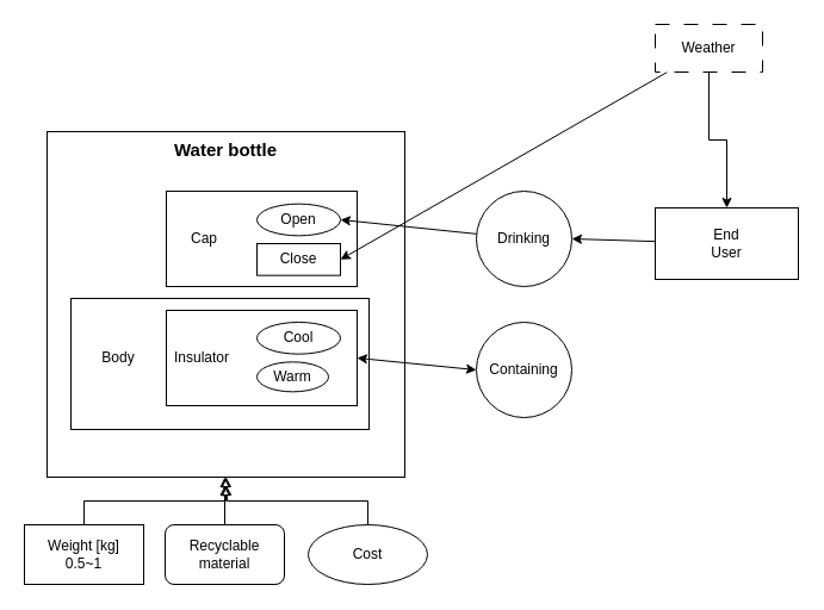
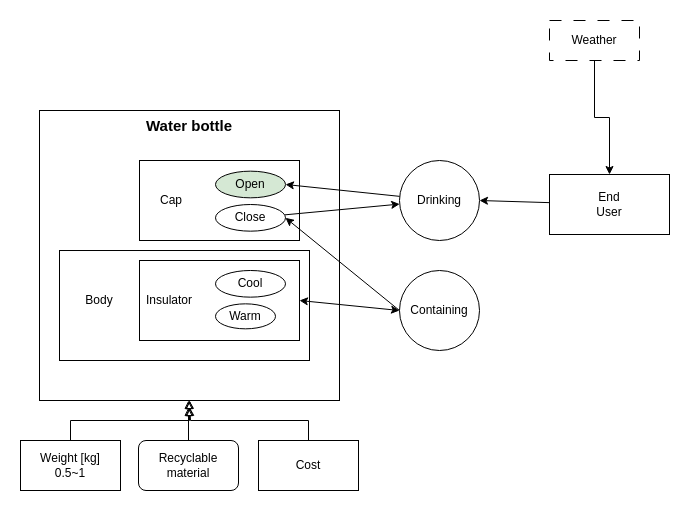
- <mxCell id="8" style="rounded=0;orthogonalLoop=1;jettySize=auto;html=1;exitX=1;exitY=0.5;exitDx=0;exitDy=0;startArrow=classic;startFill=1;endArrow=none;endFill=0;" edge="1" parent="1" source="9" target="29"><mxGeometry relative="1" as="geometry" /></mxCell>
+ <mxCell id="8" style="rounded=0;orthogonalLoop=1;jettySize=auto;html=1;exitX=1;exitY=0.5;exitDx=0;exitDy=0;entryX=0;entryY=0.5;entryDx=0;entryDy=0;startArrow=classic;startFill=1;endArrow=none;endFill=0;" edge="1" parent="1" source="9" target="18"><mxGeometry relative="1" as="geometry" /></mxCell>
- <mxCell id="6" value="Open" style="ellipse;whiteSpace=wrap;html=1;" vertex="1" parent="1"><mxGeometry x="215" y="170.66" width="70" height="26.67" as="geometry" /></mxCell>
+ <mxCell id="6" value="Open" style="ellipse;whiteSpace=wrap;html=1;fillColor=#d5e8d4;" vertex="1" parent="1"><mxGeometry x="215" y="170.66" width="70" height="26.67" as="geometry" /></mxCell>
+ <mxCell id="7" style="rounded=0;orthogonalLoop=1;jettySize=auto;html=1;" edge="1" parent="1" source="9" target="11"><mxGeometry relative="1" as="geometry" /></mxCell>
- <mxCell id="9" value="Close" style="whiteSpace=wrap;html=1;rounded=0;" vertex="1" parent="1"><mxGeometry x="215" y="204" width="70" height="26.67" as="geometry" /></mxCell>
+ <mxCell id="9" value="Close" style="ellipse;whiteSpace=wrap;html=1;" vertex="1" parent="1"><mxGeometry x="215" y="204" width="70" height="26.67" as="geometry" /></mxCell>
- <mxCell id="27" value="Cost" style="ellipse;whiteSpace=wrap;html=1;" vertex="1" parent="1"><mxGeometry x="258" y="440" width="100" height="50" as="geometry" /></mxCell>
+ <mxCell id="27" value="Cost" style="rounded=0;whiteSpace=wrap;html=1;" vertex="1" parent="1"><mxGeometry x="258" y="440" width="100" height="50" as="geometry" /></mxCell>
